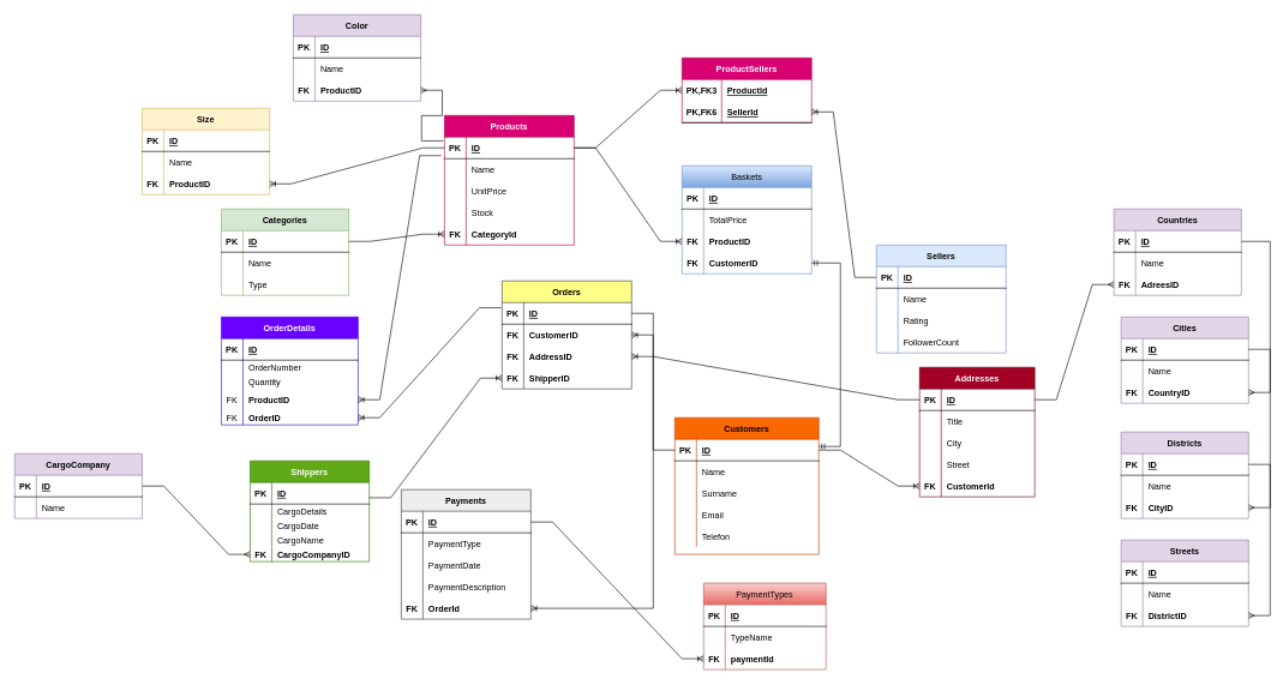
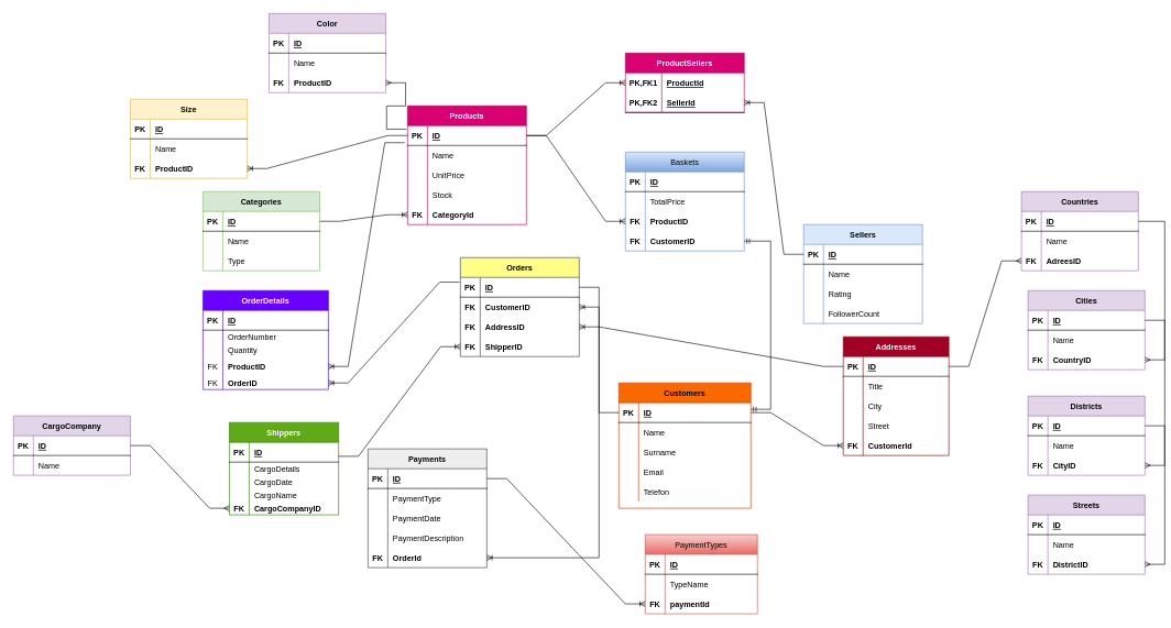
- <mxCell id="76" value="PK,FK3" style="shape=partialRectangle;connectable=0;fillColor=none;top=0;left=0;bottom=0;right=0;fontStyle=1;overflow=hidden;" vertex="1" parent="75"><mxGeometry width="55" height="30" as="geometry"><mxRectangle width="55" height="30" as="alternateBounds" /></mxGeometry></mxCell>
+ <mxCell id="76" value="PK,FK1" style="shape=partialRectangle;connectable=0;fillColor=none;top=0;left=0;bottom=0;right=0;fontStyle=1;overflow=hidden;" vertex="1" parent="75"><mxGeometry width="55" height="30" as="geometry"><mxRectangle width="55" height="30" as="alternateBounds" /></mxGeometry></mxCell>
- <mxCell id="79" value="PK,FK6" style="shape=partialRectangle;connectable=0;fillColor=none;top=0;left=0;bottom=0;right=0;fontStyle=1;overflow=hidden;" vertex="1" parent="78"><mxGeometry width="55" height="30" as="geometry"><mxRectangle width="55" height="30" as="alternateBounds" /></mxGeometry></mxCell>
+ <mxCell id="79" value="PK,FK2" style="shape=partialRectangle;connectable=0;fillColor=none;top=0;left=0;bottom=0;right=0;fontStyle=1;overflow=hidden;" vertex="1" parent="78"><mxGeometry width="55" height="30" as="geometry"><mxRectangle width="55" height="30" as="alternateBounds" /></mxGeometry></mxCell>
